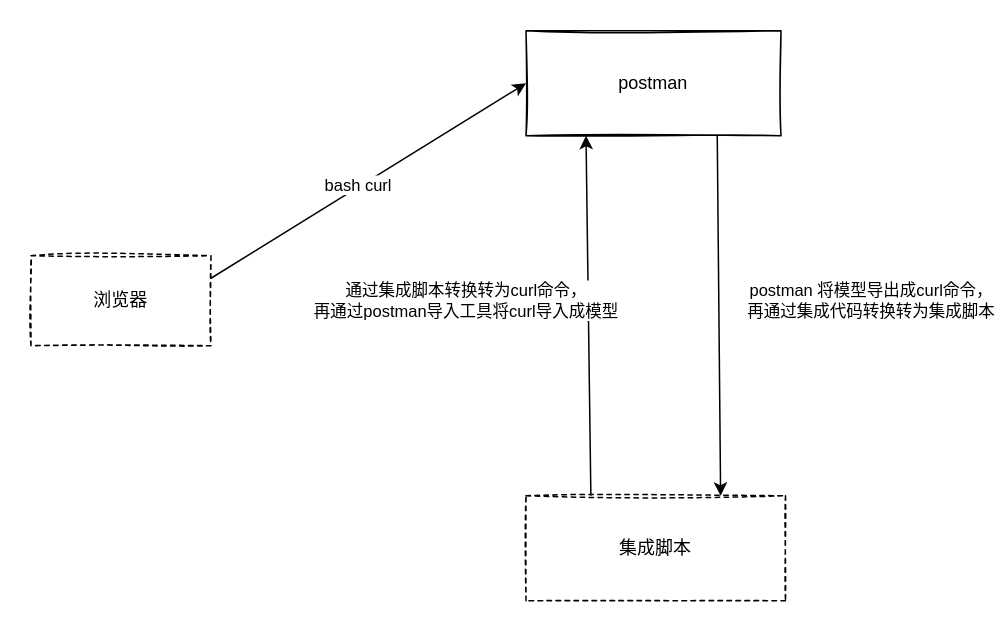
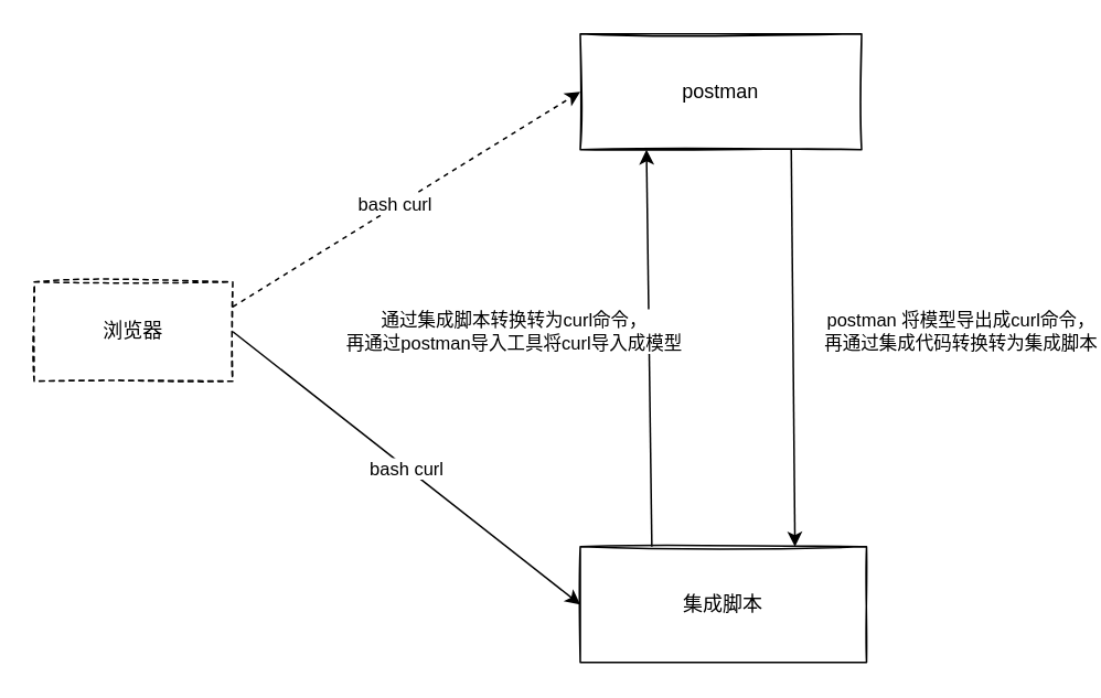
- <mxCell id="5" value="" style="endArrow=classic;html=1;rounded=0;entryX=0;entryY=0.5;entryDx=0;entryDy=0;exitX=1;exitY=0.25;exitDx=0;exitDy=0;" edge="1" parent="1" source="2" target="3"><mxGeometry width="50" height="50" relative="1" as="geometry"><mxPoint x="240" y="120" as="sourcePoint" /><mxPoint x="290" y="70" as="targetPoint" /></mxGeometry></mxCell>
+ <mxCell id="5" value="" style="endArrow=classic;html=1;rounded=0;entryX=0;entryY=0.5;entryDx=0;entryDy=0;exitX=1;exitY=0.25;exitDx=0;exitDy=0;dashed=1;" edge="1" parent="1" source="2" target="3"><mxGeometry width="50" height="50" relative="1" as="geometry"><mxPoint x="240" y="120" as="sourcePoint" /><mxPoint x="290" y="70" as="targetPoint" /></mxGeometry></mxCell>
+ <mxCell id="7" value="bash curl" style="endArrow=classic;html=1;rounded=0;exitX=1;exitY=0.5;exitDx=0;exitDy=0;entryX=0;entryY=0.5;entryDx=0;entryDy=0;" edge="1" parent="1" source="2" target="4"><mxGeometry width="50" height="50" relative="1" as="geometry"><mxPoint x="320" y="300" as="sourcePoint" /><mxPoint x="370" y="250" as="targetPoint" /></mxGeometry></mxCell>
- <mxCell id="4" value="集成脚本" style="rounded=0;whiteSpace=wrap;html=1;sketch=1;gradientColor=none;dashed=1;" vertex="1" parent="1"><mxGeometry x="350" y="330" width="173" height="70" as="geometry" /></mxCell>
+ <mxCell id="4" value="集成脚本" style="rounded=0;whiteSpace=wrap;html=1;sketch=1;gradientColor=none;" vertex="1" parent="1"><mxGeometry x="350" y="330" width="173" height="70" as="geometry" /></mxCell>
